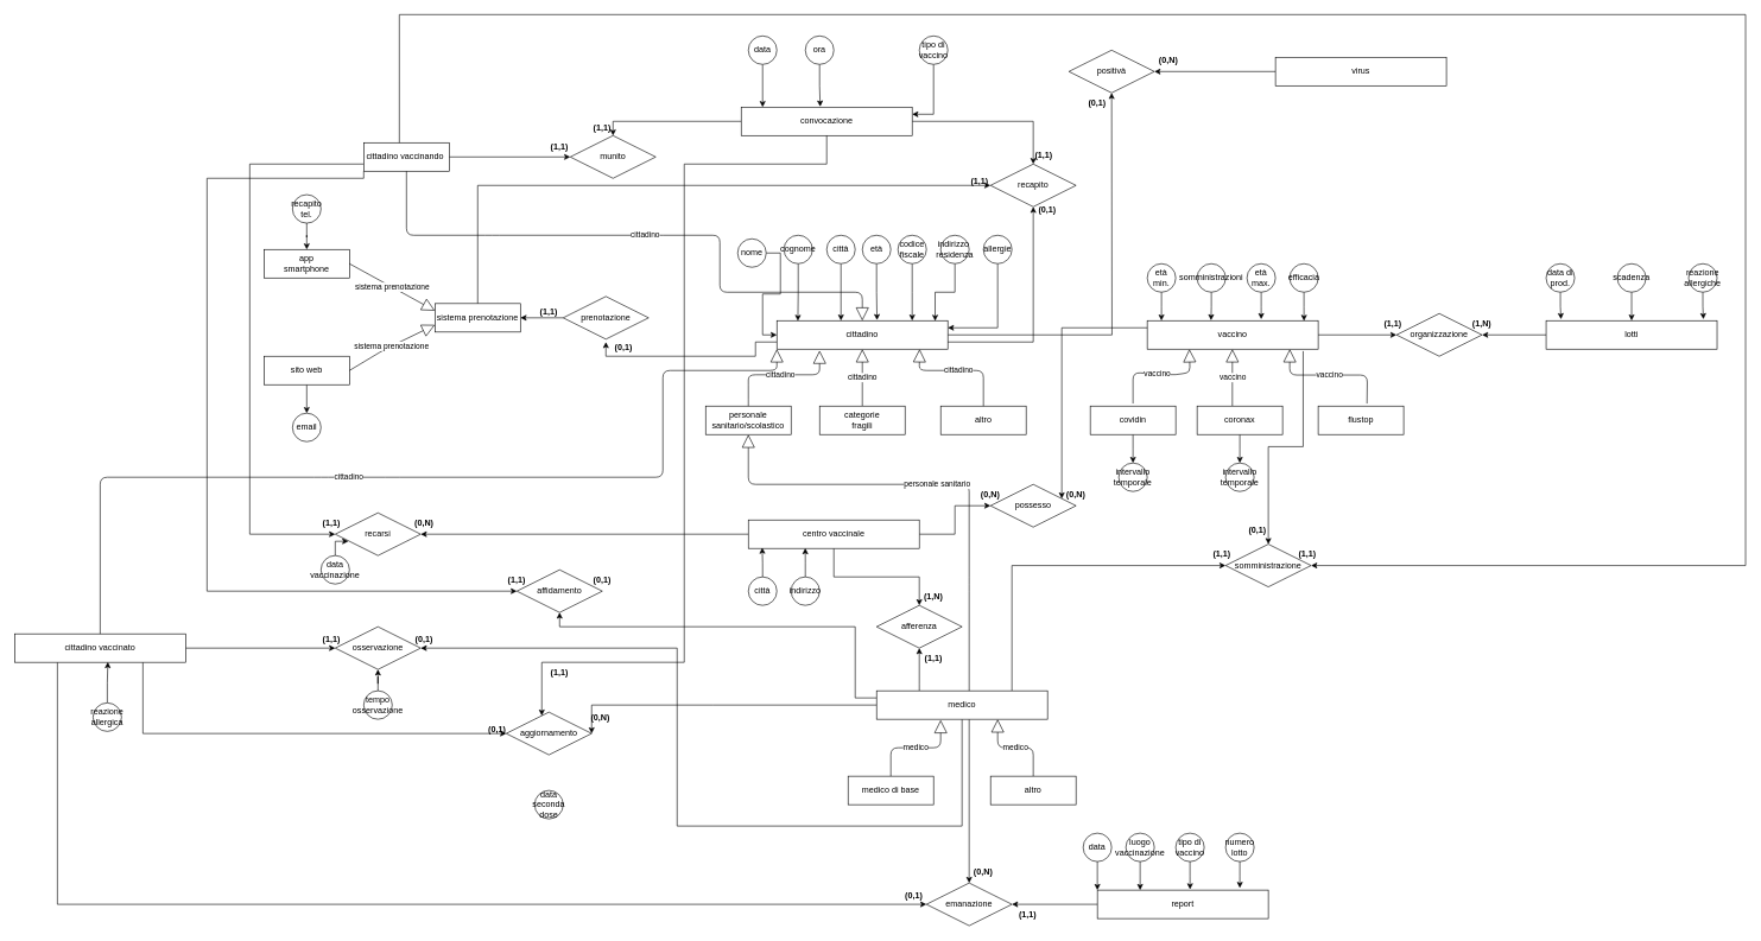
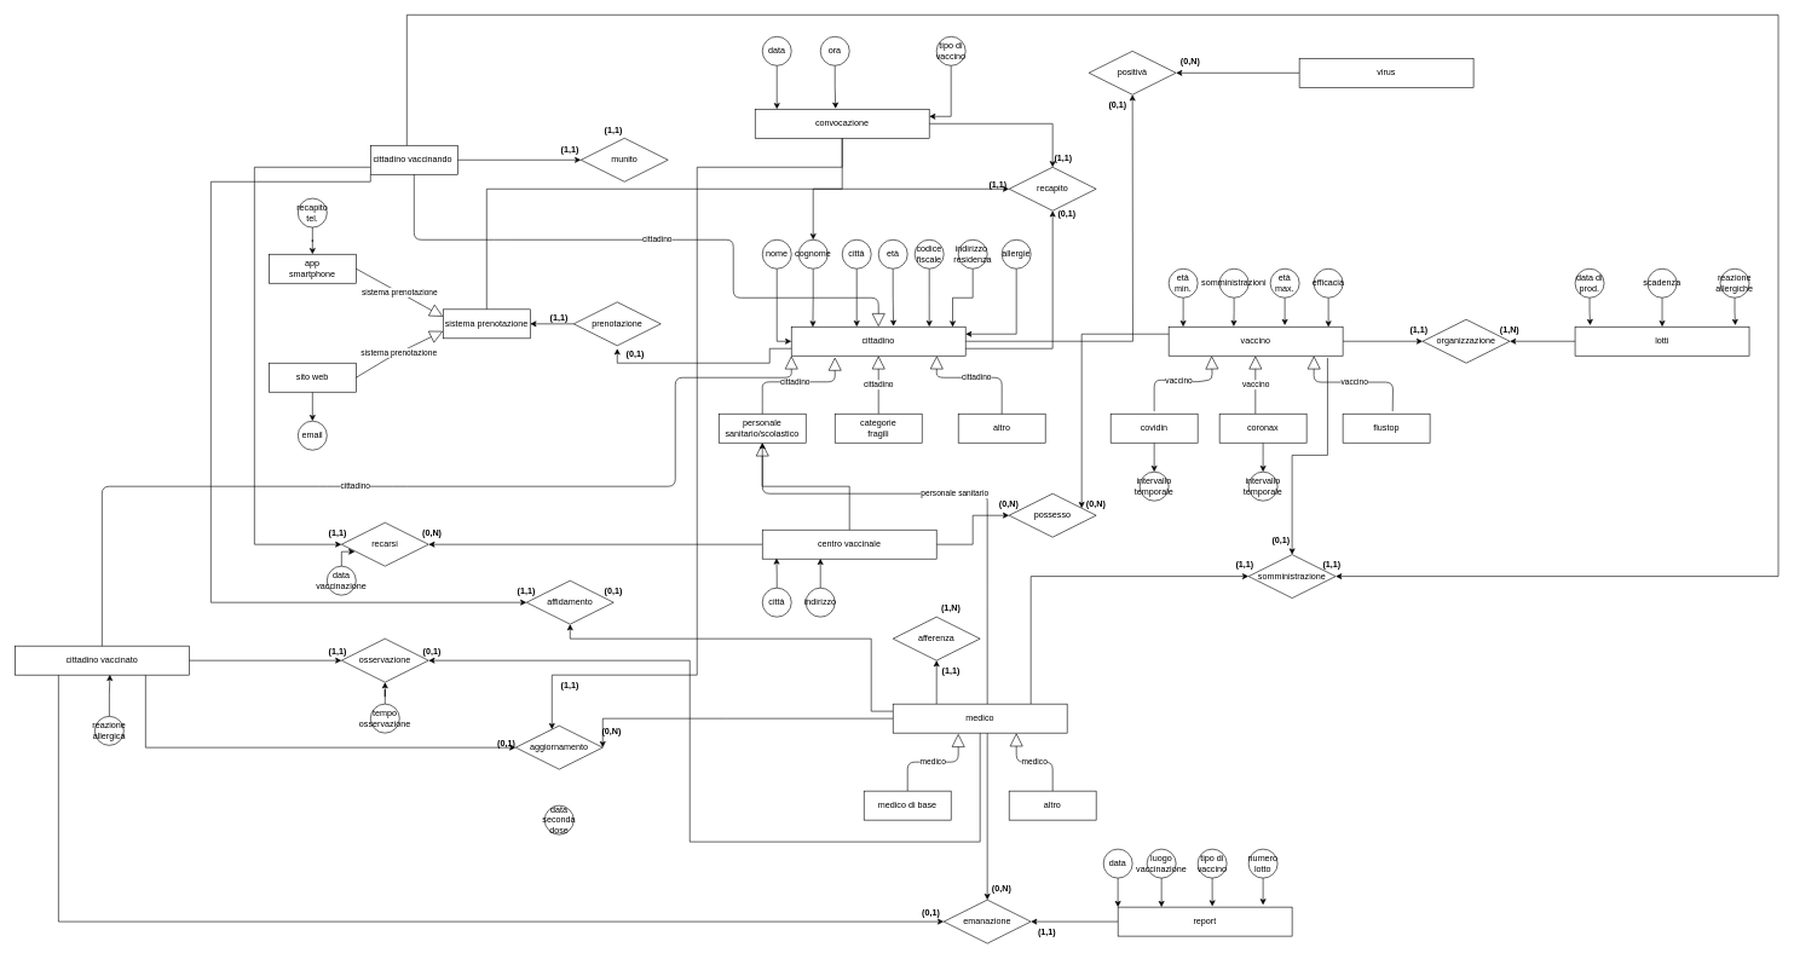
- <mxCell id="85" style="edgeStyle=orthogonalEdgeStyle;rounded=0;orthogonalLoop=1;jettySize=auto;html=1;entryX=0.5;entryY=0;entryDx=0;entryDy=0;align=center;" parent="1" source="86" target="90" edge="1"><mxGeometry relative="1" as="geometry" /></mxCell>
+ <mxCell id="85" style="edgeStyle=orthogonalEdgeStyle;rounded=0;orthogonalLoop=1;jettySize=auto;html=1;align=center;" parent="1" source="86" target="12" edge="1"><mxGeometry relative="1" as="geometry" /></mxCell>
- <mxCell id="10" value="nome" style="ellipse;whiteSpace=wrap;html=1;align=center;" parent="1" vertex="1"><mxGeometry x="1035" y="335" width="40" height="40" as="geometry" /></mxCell>
+ <mxCell id="10" value="nome" style="ellipse;whiteSpace=wrap;html=1;align=center;" parent="1" vertex="1"><mxGeometry x="1050" width="40" height="40" as="geometry" y="330" /></mxCell>
- <mxCell id="51" style="edgeStyle=orthogonalEdgeStyle;rounded=0;orthogonalLoop=1;jettySize=auto;html=1;entryX=0.5;entryY=0;entryDx=0;entryDy=0;align=center;" parent="1" source="54" target="55" edge="1"><mxGeometry relative="1" as="geometry" /></mxCell>
+ <mxCell id="51" style="edgeStyle=orthogonalEdgeStyle;rounded=0;orthogonalLoop=1;jettySize=auto;html=1;align=center;" parent="1" source="54" target="19" edge="1"><mxGeometry relative="1" as="geometry" /></mxCell>
